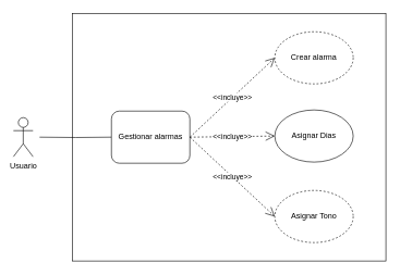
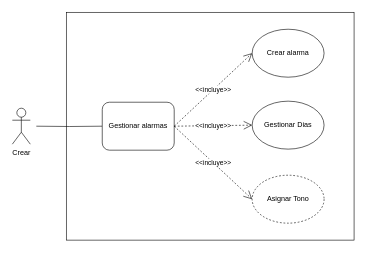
- <mxCell id="6" value="Crear alarma" style="ellipse;whiteSpace=wrap;html=1;dashed=1;" vertex="1" parent="1"><mxGeometry x="420" y="48.25" width="120" height="80" as="geometry" /></mxCell>
+ <mxCell id="6" value="Crear alarma" style="ellipse;whiteSpace=wrap;html=1;" vertex="1" parent="1"><mxGeometry x="420" y="48.25" width="120" height="80" as="geometry" /></mxCell>
- <mxCell id="7" value="Asignar Dias" style="ellipse;whiteSpace=wrap;html=1;" vertex="1" parent="1"><mxGeometry x="420" y="168.25" width="120" height="80" as="geometry" /></mxCell>
+ <mxCell id="7" value="Gestionar Dias" style="ellipse;whiteSpace=wrap;html=1;" vertex="1" parent="1"><mxGeometry x="420" y="168.25" width="120" height="80" as="geometry" /></mxCell>
- <mxCell id="4" value="Usuario" style="shape=umlActor;verticalLabelPosition=bottom;verticalAlign=top;html=1;outlineConnect=0;" vertex="1" parent="1"><mxGeometry x="20" y="180" width="30" height="60" as="geometry" /></mxCell>
+ <mxCell id="4" value="Crear" style="shape=umlActor;verticalLabelPosition=bottom;verticalAlign=top;html=1;outlineConnect=0;" vertex="1" parent="1"><mxGeometry x="20" y="180" width="30" height="60" as="geometry" /></mxCell>
